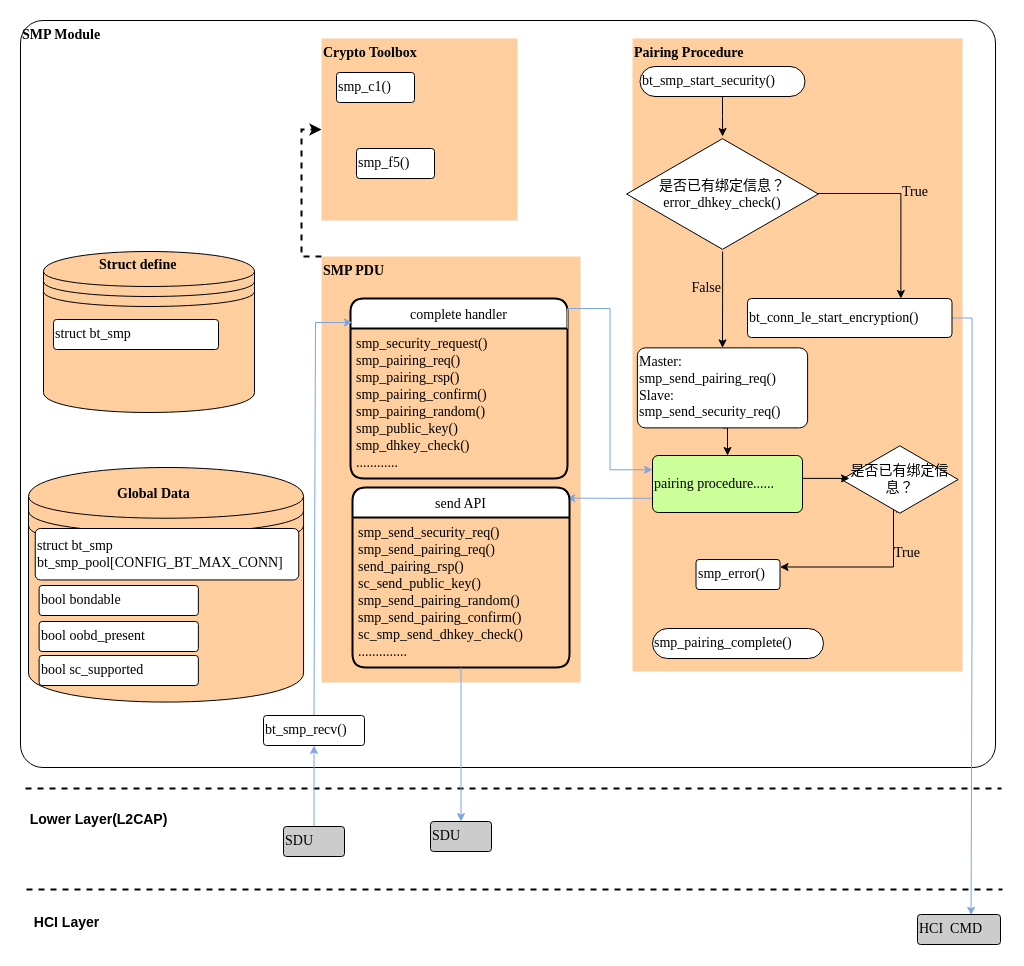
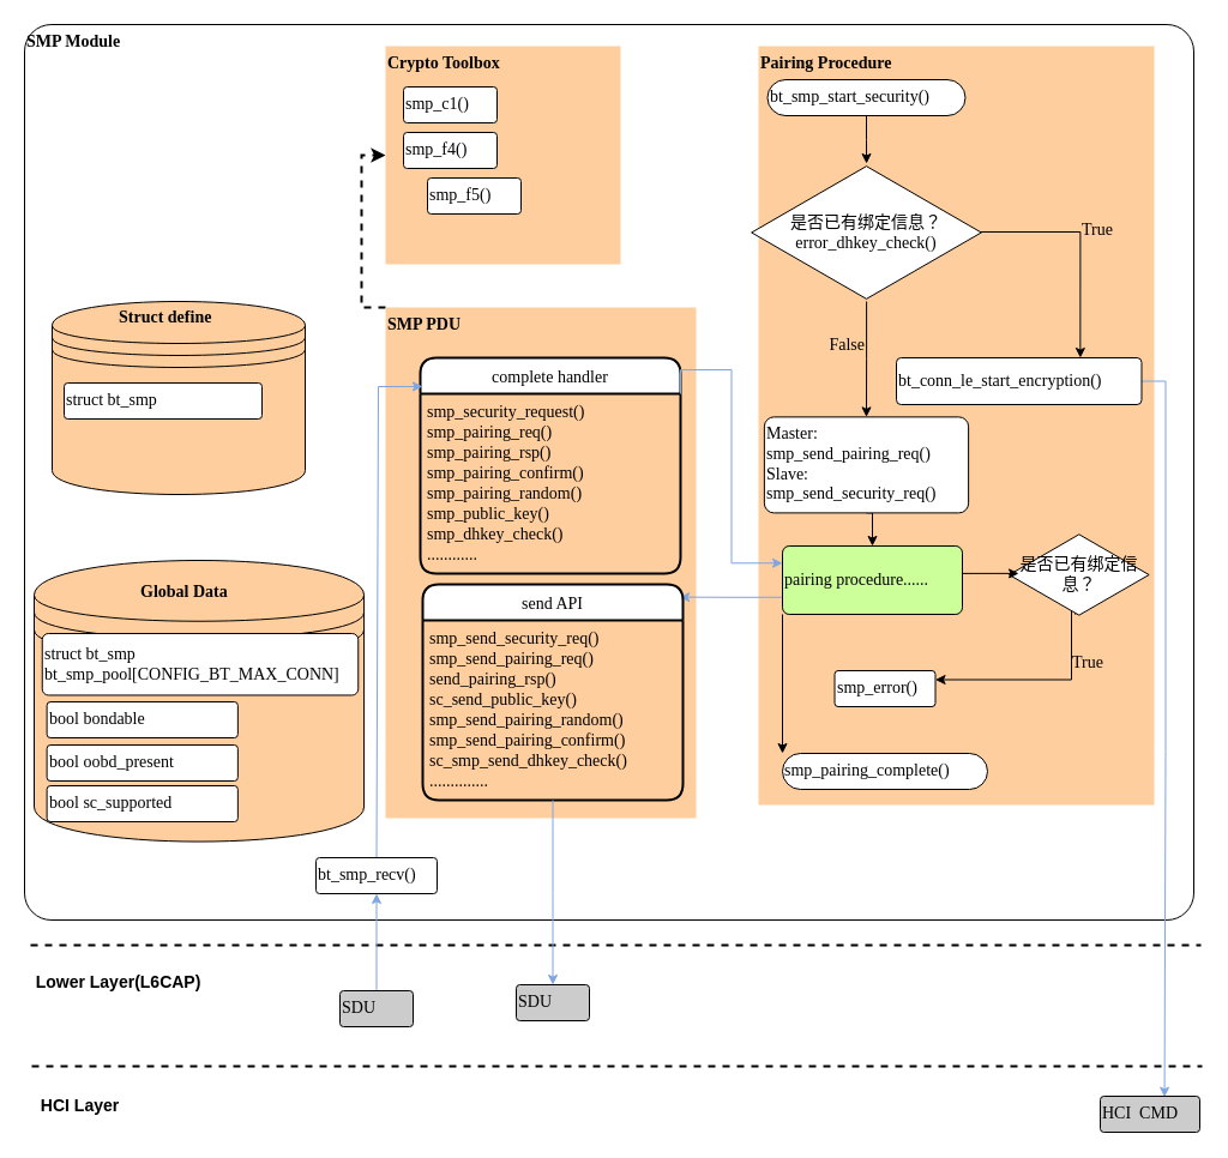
+ <mxCell id="50" value="&lt;span style=&quot;font-size: 14px;&quot;&gt;smp_f4()&lt;/span&gt;" style="rounded=1;arcSize=10;whiteSpace=wrap;html=1;align=left;glass=0;sketch=0;fontFamily=consola;fontSource=https%3A%2F%2Ffonts.googleapis.com%2Fcss%3Ffamily%3Dconsola;fontSize=12;strokeColor=default;fillColor=default;gradientColor=none;" vertex="1" parent="1"><mxGeometry x="336" y="110" width="78" height="30" as="geometry" /></mxCell>
+ <mxCell id="34" style="edgeStyle=orthogonalEdgeStyle;rounded=0;orthogonalLoop=1;jettySize=auto;html=1;exitX=0;exitY=1;exitDx=0;exitDy=0;entryX=0;entryY=0;entryDx=0;entryDy=0;labelBackgroundColor=none;fontFamily=consola;fontSource=https%3A%2F%2Ffonts.googleapis.com%2Fcss%3Ffamily%3Dconsola;fontSize=14;" parent="1" source="36" target="38" edge="1"><mxGeometry relative="1" as="geometry" /></mxCell>
- <mxCell id="7" value="&lt;b&gt;&lt;font style=&quot;font-size: 14px;&quot;&gt;Lower Layer(L2CAP)&lt;/font&gt;&lt;/b&gt;" style="text;html=1;align=center;verticalAlign=middle;resizable=0;points=[];autosize=1;strokeColor=none;fillColor=none;" parent="1" vertex="1"><mxGeometry x="20" y="804" width="156" height="29" as="geometry" /></mxCell>
+ <mxCell id="7" value="&lt;b&gt;&lt;font style=&quot;font-size: 14px;&quot;&gt;Lower Layer(L6CAP)&lt;/font&gt;&lt;/b&gt;" style="text;html=1;align=center;verticalAlign=middle;resizable=0;points=[];autosize=1;strokeColor=none;fillColor=none;" parent="1" vertex="1"><mxGeometry x="20" y="804" width="156" height="29" as="geometry" /></mxCell>
